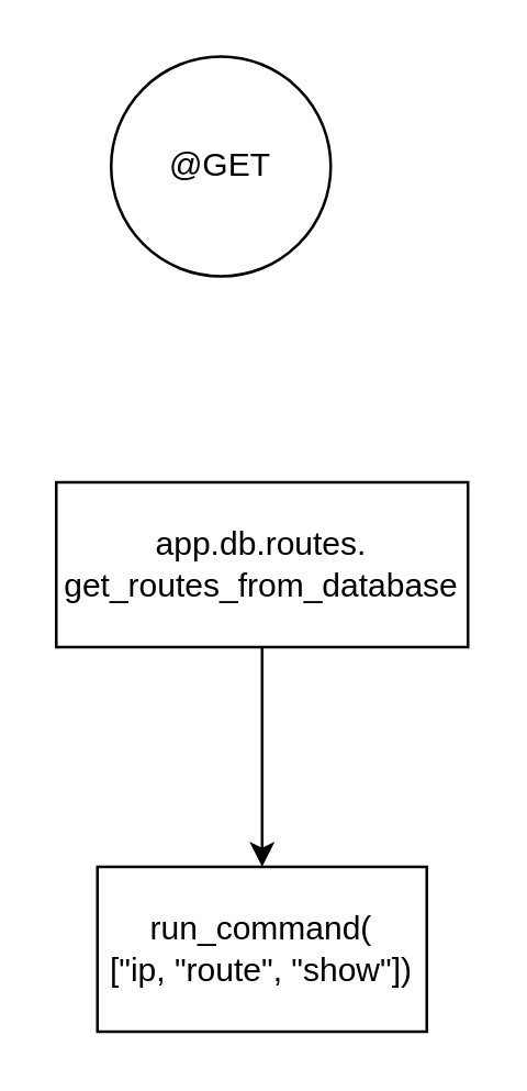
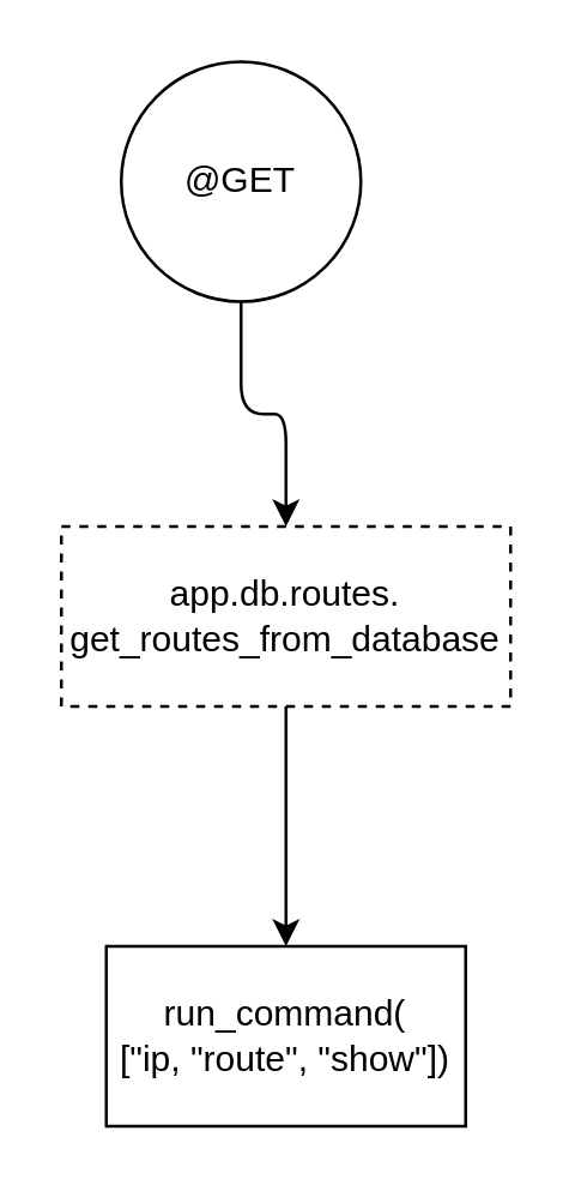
+ <mxCell id="2" value="" style="edgeStyle=orthogonalEdgeStyle;html=1;" parent="1" source="3" target="5" edge="1"><mxGeometry relative="1" as="geometry" /></mxCell>
- <mxCell id="5" value="app.db.routes.&lt;br&gt;get_routes_from_database" style="whiteSpace=wrap;html=1;align=center;" parent="1" vertex="1"><mxGeometry x="20" y="175" width="150" height="60" as="geometry" /></mxCell>
+ <mxCell id="5" value="app.db.routes.&lt;br&gt;get_routes_from_database" style="whiteSpace=wrap;html=1;align=center;dashed=1;" parent="1" vertex="1"><mxGeometry x="20" y="175" width="150" height="60" as="geometry" /></mxCell>
